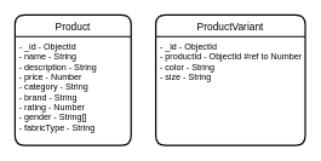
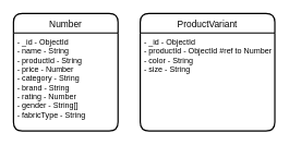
- <mxCell id="2" value="Product" style="swimlane;childLayout=stackLayout;horizontal=1;startSize=30;horizontalStack=0;rounded=1;fontSize=14;fontStyle=0;strokeWidth=2;resizeParent=0;resizeLast=1;shadow=0;dashed=0;align=center;" vertex="1" parent="1"><mxGeometry x="20" y="20" width="160" height="180" as="geometry" /></mxCell>
+ <mxCell id="2" value="Number" style="swimlane;childLayout=stackLayout;horizontal=1;startSize=30;horizontalStack=0;rounded=1;fontSize=14;fontStyle=0;strokeWidth=2;resizeParent=0;resizeLast=1;shadow=0;dashed=0;align=center;" vertex="1" parent="1"><mxGeometry x="20" y="20" width="160" height="180" as="geometry" /></mxCell>
- <mxCell id="3" value="- _id - ObjectId&#10;- name - String&#10;- description - String&#10;- price - Number&#10;- category - String&#10;- brand - String&#10;- rating - Number&#10;- gender - String[]&#10;- fabricType - String" style="align=left;strokeColor=none;fillColor=none;spacingLeft=4;fontSize=12;verticalAlign=top;resizable=0;rotatable=0;part=1;" vertex="1" parent="2"><mxGeometry y="30" width="160" height="150" as="geometry" /></mxCell>
+ <mxCell id="3" value="- _id - ObjectId&#10;- name - String&#10;- productId - String&#10;- price - Number&#10;- category - String&#10;- brand - String&#10;- rating - Number&#10;- gender - String[]&#10;- fabricType - String" style="align=left;strokeColor=none;fillColor=none;spacingLeft=4;fontSize=12;verticalAlign=top;resizable=0;rotatable=0;part=1;" vertex="1" parent="2"><mxGeometry y="30" width="160" height="150" as="geometry" /></mxCell>
